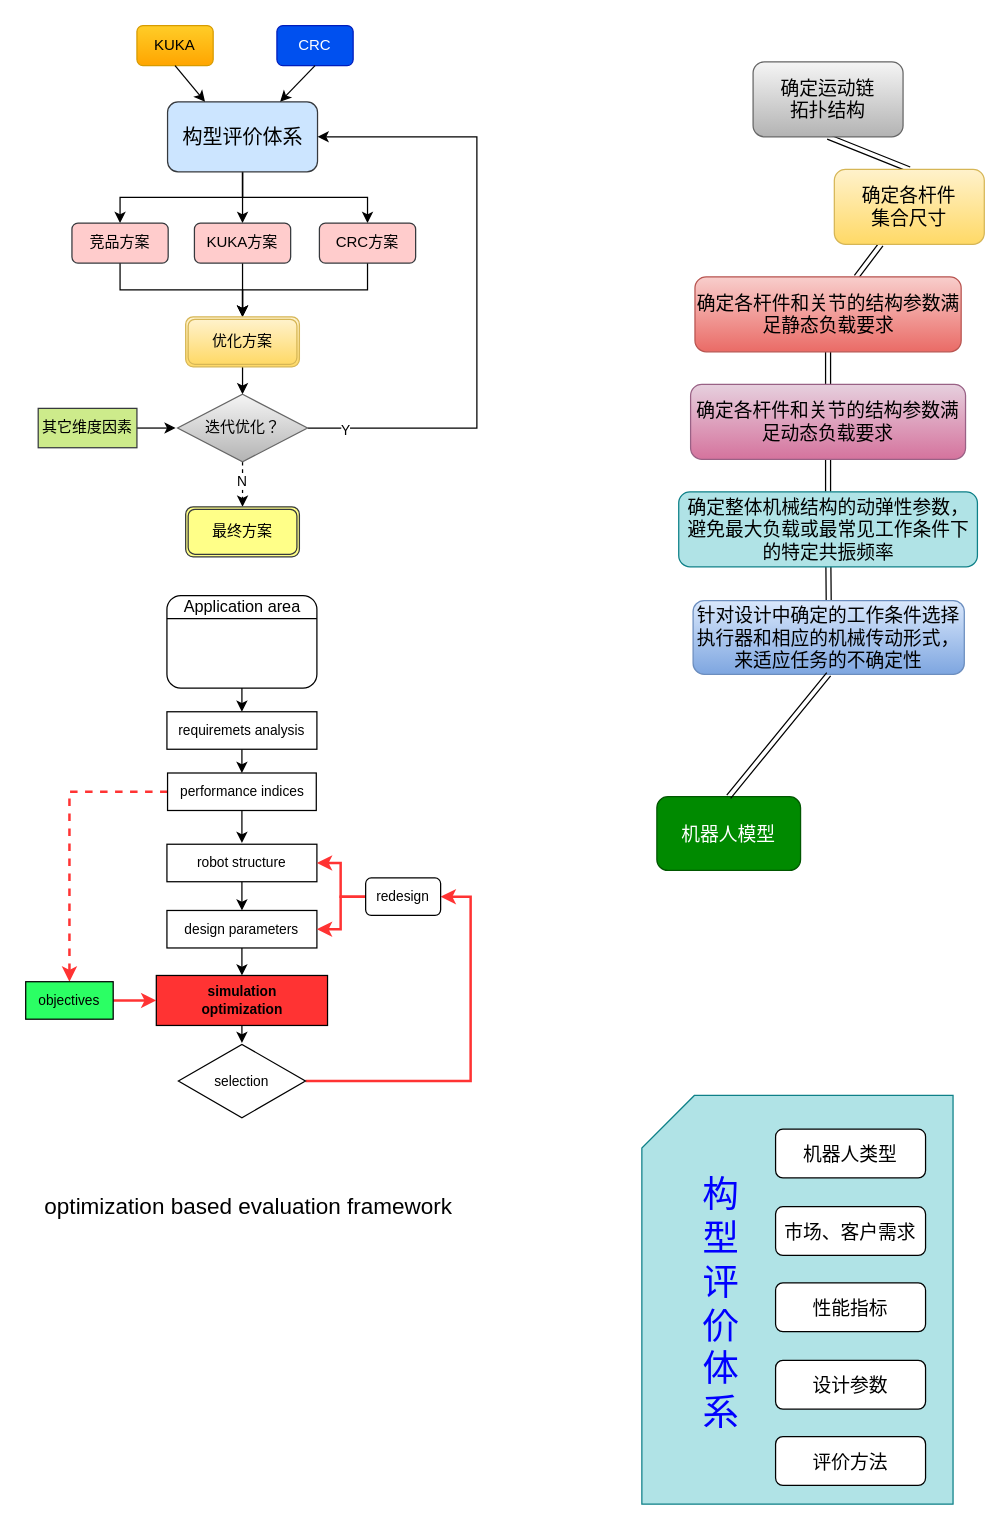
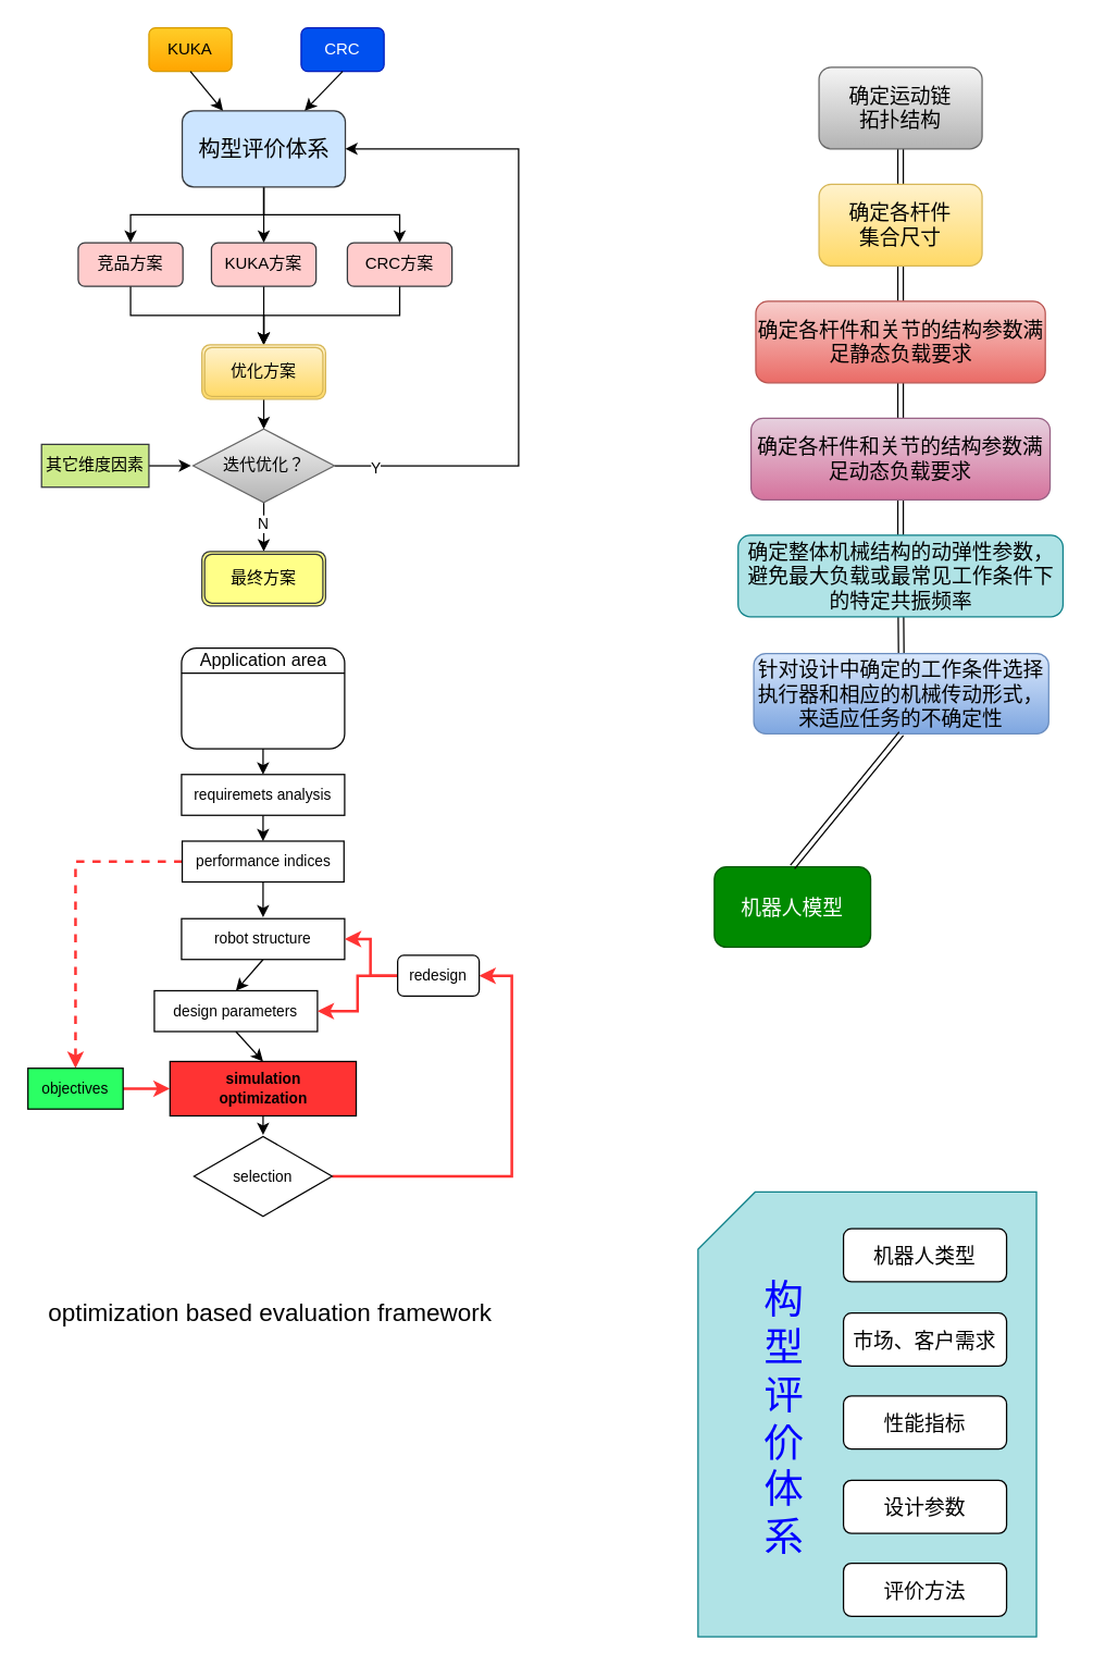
- <mxCell id="30" value="确定各杆件&lt;br style=&quot;font-size: 15px;&quot;&gt;集合尺寸" style="rounded=1;whiteSpace=wrap;html=1;fontSize=15;fillColor=#fff2cc;strokeColor=#d6b656;gradientColor=#ffd966;" parent="1" vertex="1"><mxGeometry x="667" y="135" width="120" height="60" as="geometry" /></mxCell>
+ <mxCell id="30" value="确定各杆件&lt;br style=&quot;font-size: 15px;&quot;&gt;集合尺寸" style="rounded=1;whiteSpace=wrap;html=1;fontSize=15;fillColor=#fff2cc;strokeColor=#d6b656;gradientColor=#ffd966;" parent="1" vertex="1"><mxGeometry x="602" y="135" width="120" height="60" as="geometry" /></mxCell>
- <mxCell id="21" value="" style="edgeStyle=orthogonalEdgeStyle;rounded=0;orthogonalLoop=1;jettySize=auto;html=1;dashed=1;" parent="1" source="23" target="26" edge="1"><mxGeometry relative="1" as="geometry" /></mxCell>
+ <mxCell id="21" value="" style="edgeStyle=orthogonalEdgeStyle;rounded=0;orthogonalLoop=1;jettySize=auto;html=1;" parent="1" source="23" target="26" edge="1"><mxGeometry relative="1" as="geometry" /></mxCell>
- <mxCell id="56" value="design parameters" style="rounded=0;whiteSpace=wrap;html=1;fontSize=11;flipV=0;" parent="1" vertex="1"><mxGeometry x="133" y="728" width="120" height="30" as="geometry" /></mxCell>
+ <mxCell id="56" value="design parameters" style="rounded=0;whiteSpace=wrap;html=1;fontSize=11;flipV=0;" parent="1" vertex="1"><mxGeometry x="113" y="728" width="120" height="30" as="geometry" /></mxCell>
